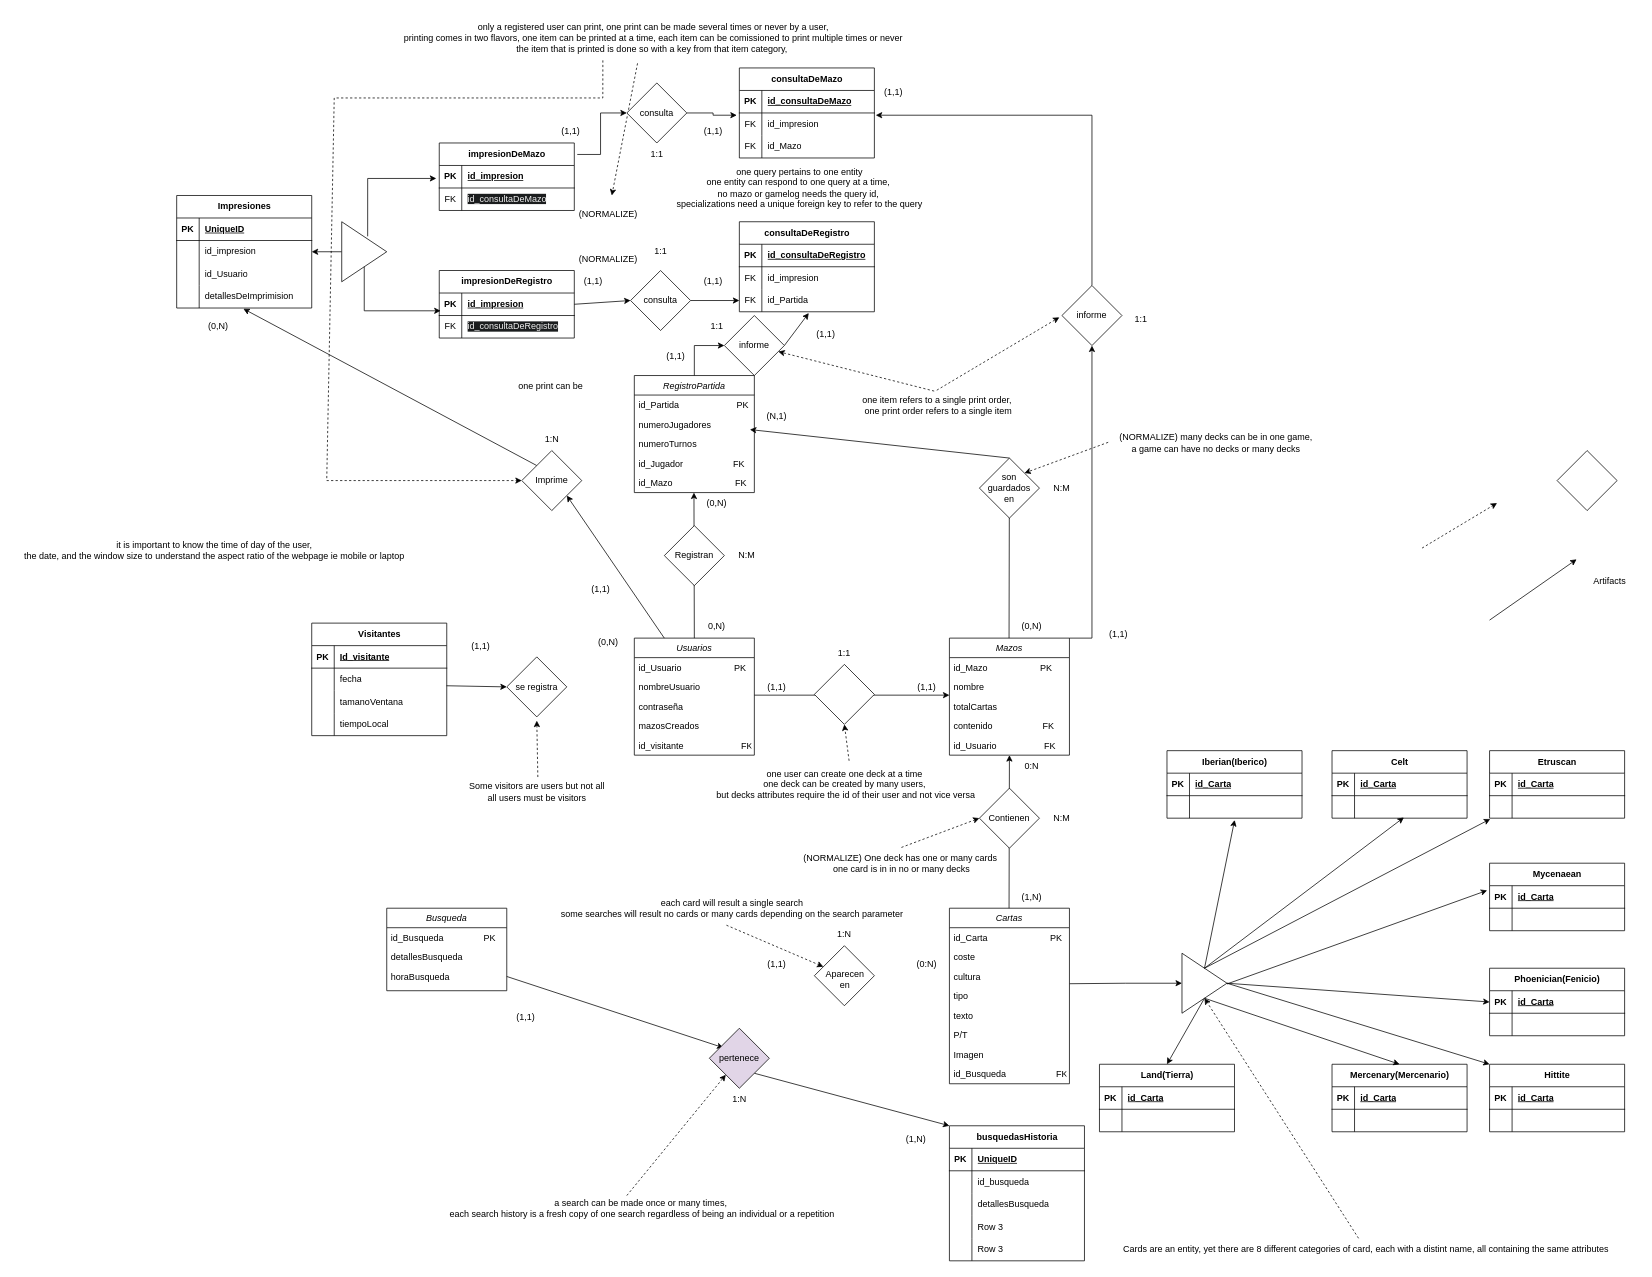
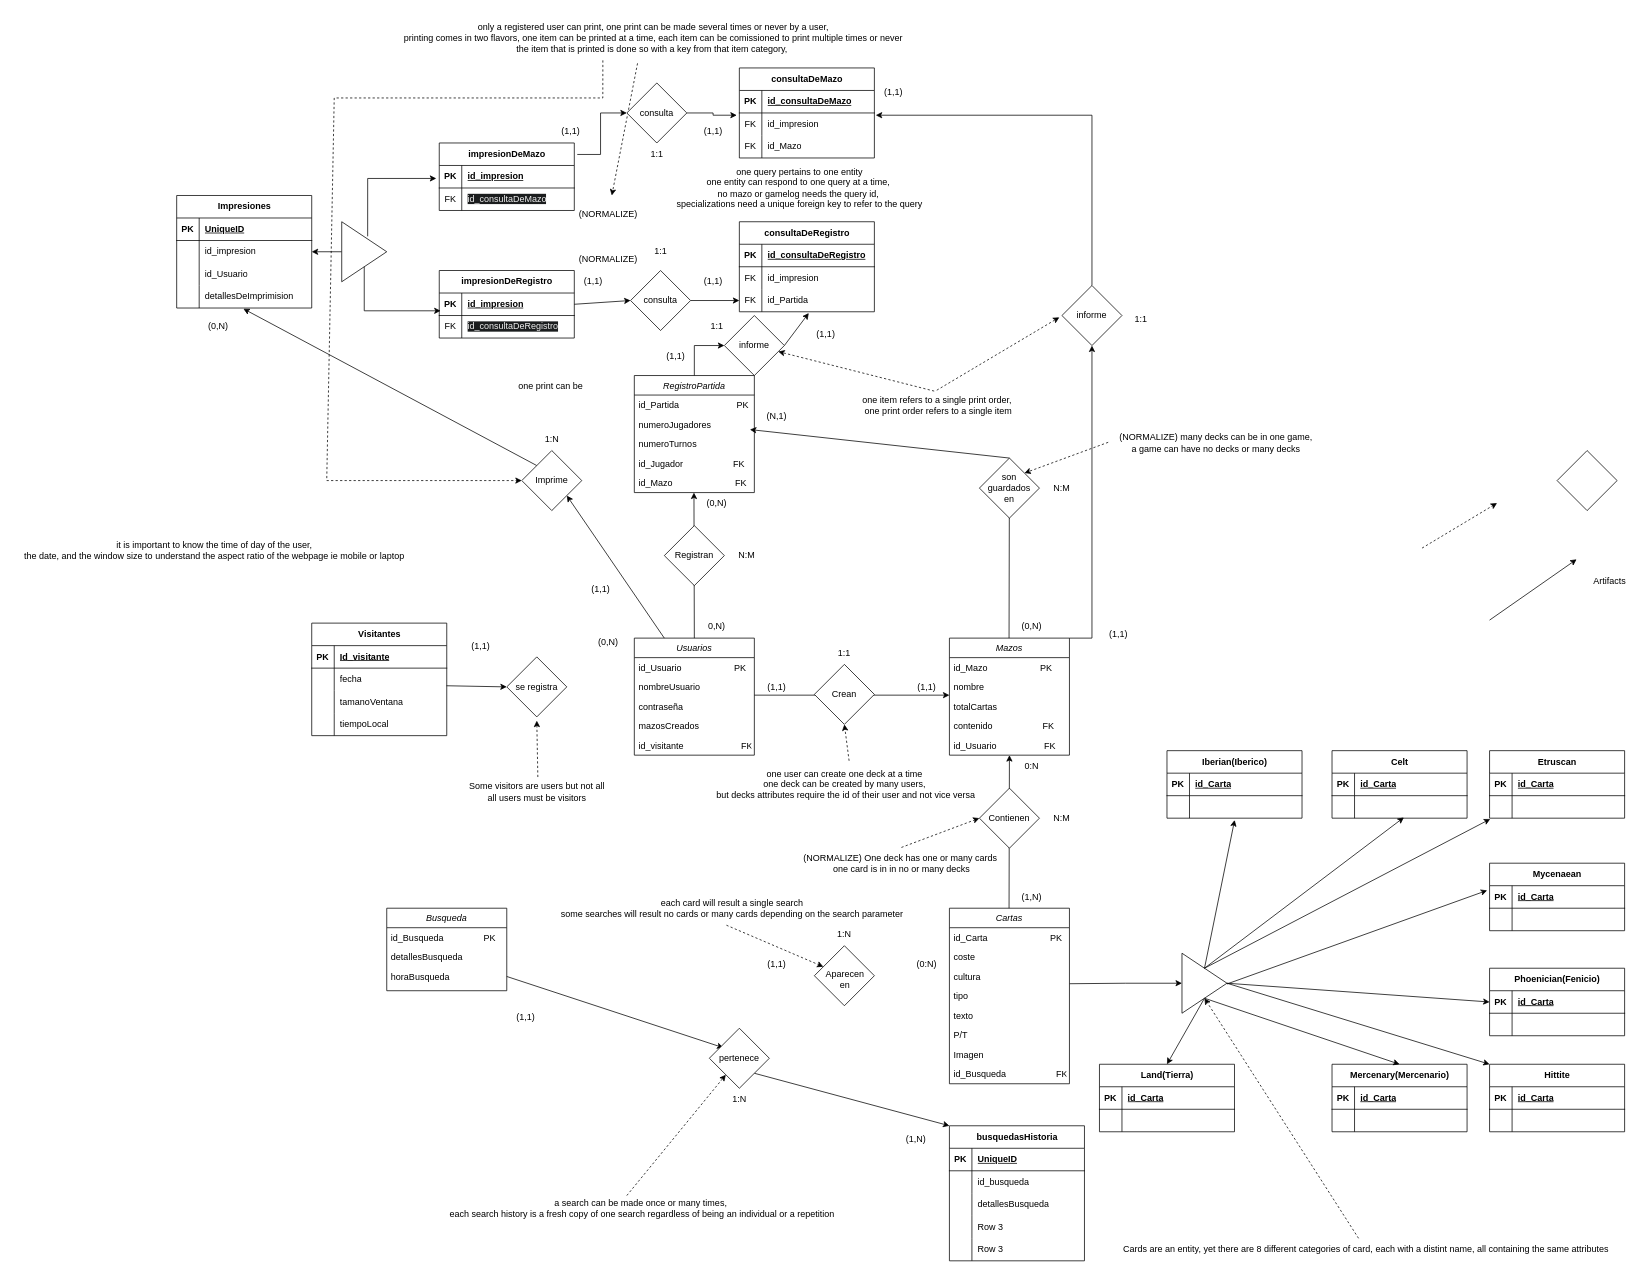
+ <mxCell id="48" value="Crean" style="text;html=1;align=center;verticalAlign=middle;whiteSpace=wrap;rounded=0;" parent="1" vertex="1"><mxGeometry x="1095" y="910" width="60" height="30" as="geometry" /></mxCell>
- <mxCell id="165" value="pertenece" style="rhombus;whiteSpace=wrap;html=1;fillColor=#e1d5e7;" vertex="1" parent="1"><mxGeometry x="945" y="1370" width="80" height="80" as="geometry" /></mxCell>
+ <mxCell id="165" value="pertenece" style="rhombus;whiteSpace=wrap;html=1;" vertex="1" parent="1"><mxGeometry x="945" y="1370" width="80" height="80" as="geometry" /></mxCell>
